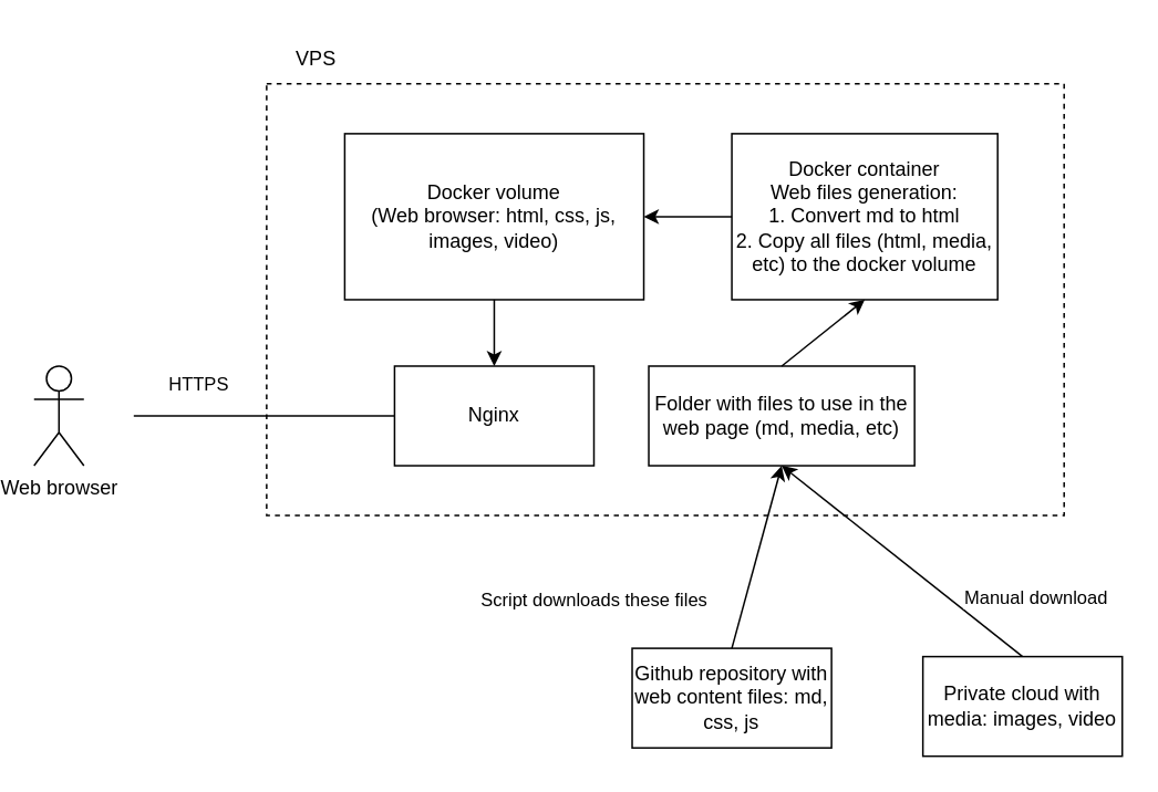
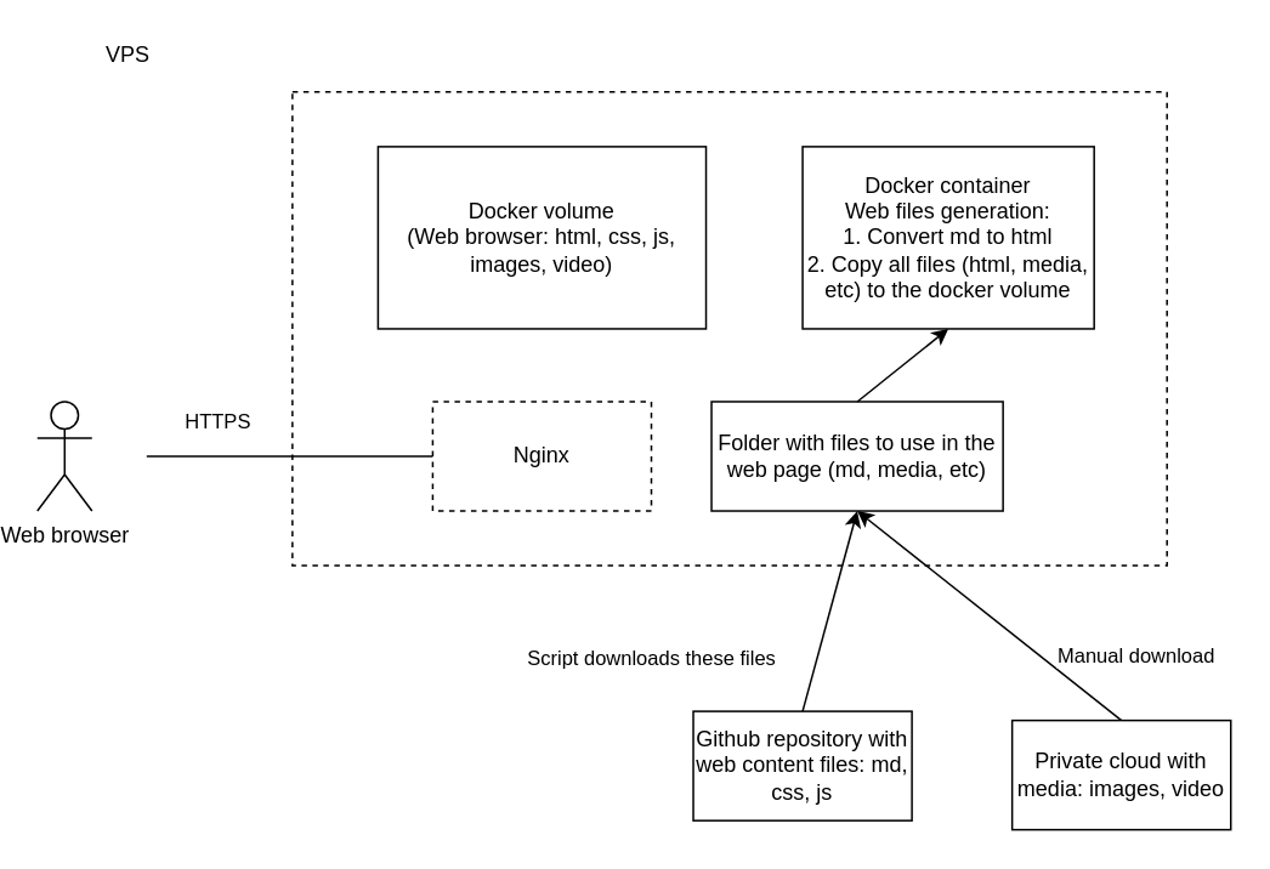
- <mxCell id="7" value="VPS" style="text;html=1;align=center;verticalAlign=middle;whiteSpace=wrap;rounded=0;" parent="1" vertex="1"><mxGeometry x="160" y="20" width="60" height="30" as="geometry" /></mxCell>
+ <mxCell id="7" value="VPS" style="text;html=1;align=center;verticalAlign=middle;whiteSpace=wrap;rounded=0;" parent="1" vertex="1"><mxGeometry x="40" y="15" width="60" height="30" as="geometry" /></mxCell>
- <mxCell id="11" value="" style="endArrow=classic;html=1;rounded=0;entryX=1;entryY=0.5;entryDx=0;entryDy=0;exitX=0;exitY=0.5;exitDx=0;exitDy=0;" parent="1" source="10" target="8" edge="1"><mxGeometry width="50" height="50" relative="1" as="geometry"><mxPoint x="320" y="220" as="sourcePoint" /><mxPoint x="370" y="170" as="targetPoint" /></mxGeometry></mxCell>
- <mxCell id="9" value="" style="endArrow=classic;html=1;rounded=0;exitX=0.5;exitY=1;exitDx=0;exitDy=0;entryX=0.5;entryY=0;entryDx=0;entryDy=0;" parent="1" source="8" target="4" edge="1"><mxGeometry width="50" height="50" relative="1" as="geometry"><mxPoint x="320" y="220" as="sourcePoint" /><mxPoint x="370" y="170" as="targetPoint" /></mxGeometry></mxCell>
- <mxCell id="4" value="Nginx" style="rounded=0;whiteSpace=wrap;html=1;" parent="1" vertex="1"><mxGeometry x="237" y="220" width="120" height="60" as="geometry" /></mxCell>
+ <mxCell id="4" value="Nginx" style="rounded=0;whiteSpace=wrap;html=1;dashed=1;" parent="1" vertex="1"><mxGeometry x="237" y="220" width="120" height="60" as="geometry" /></mxCell>
